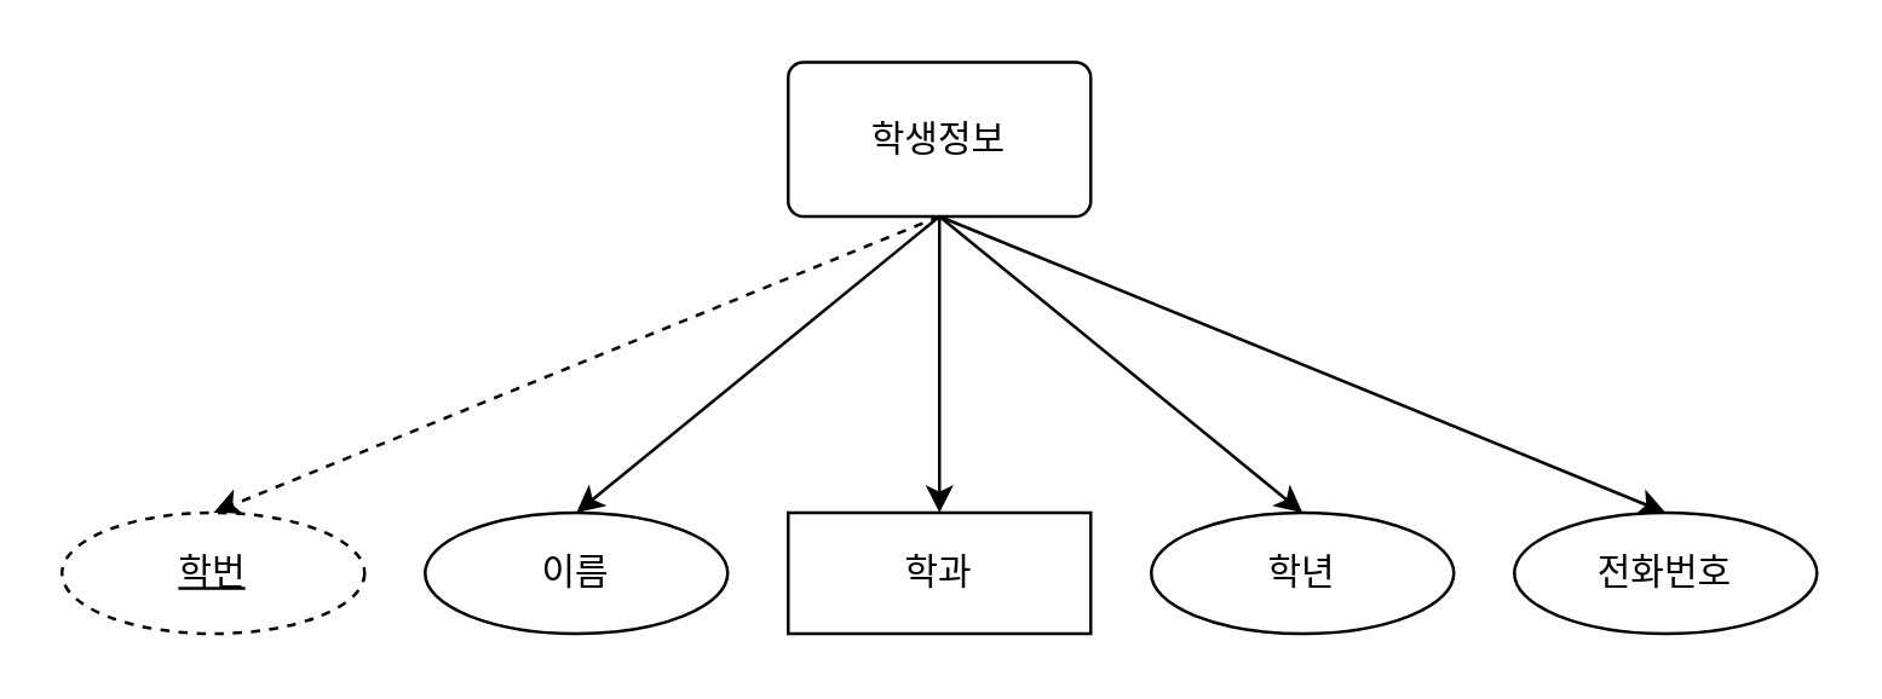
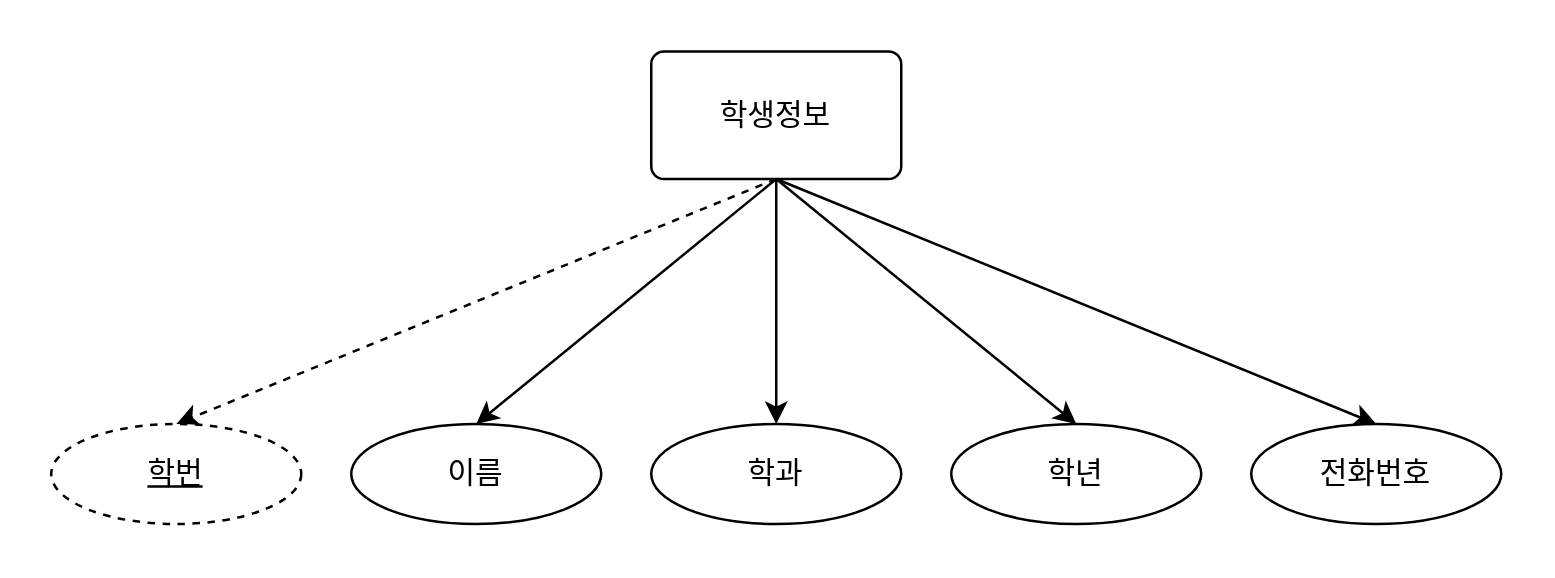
- <mxCell id="10" value="학과" style="whiteSpace=wrap;html=1;align=center;rounded=0;" vertex="1" parent="1"><mxGeometry x="260" y="169" width="100" height="40" as="geometry" /></mxCell>
+ <mxCell id="10" value="학과" style="ellipse;whiteSpace=wrap;html=1;align=center;" vertex="1" parent="1"><mxGeometry x="260" y="169" width="100" height="40" as="geometry" /></mxCell>
